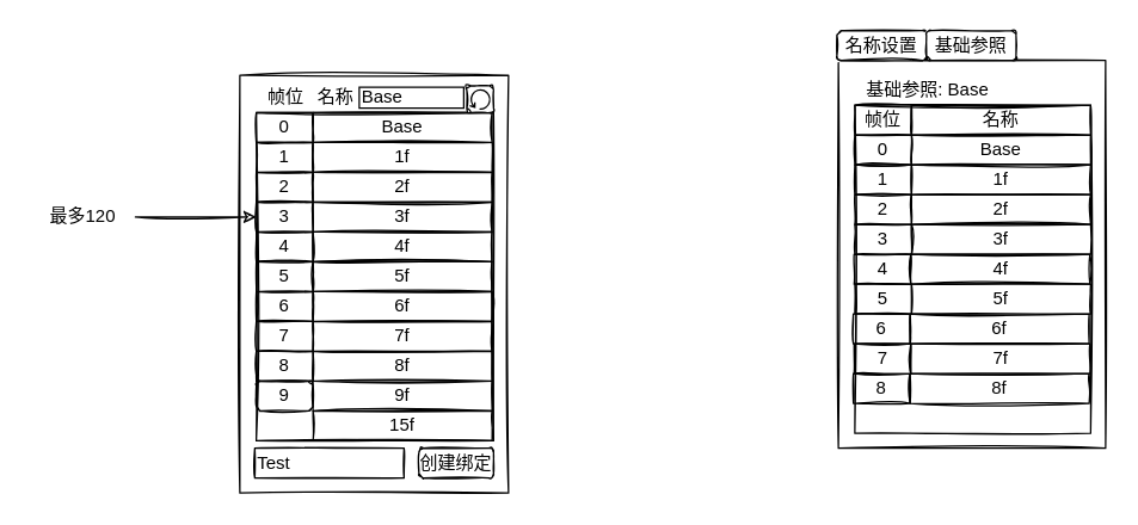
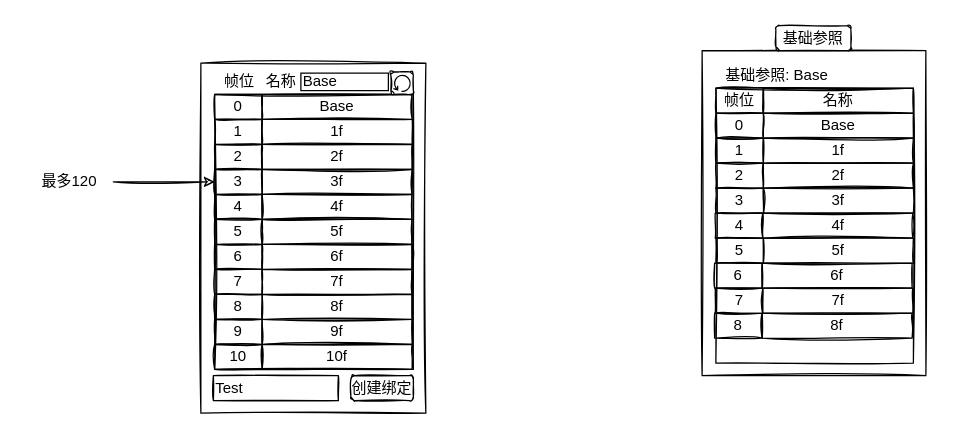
- <mxCell id="27" value="名称设置" style="rounded=1;whiteSpace=wrap;html=1;sketch=1;" vertex="1" parent="1"><mxGeometry x="560" y="20" width="60" height="20" as="geometry" /></mxCell>
- <mxCell id="22" value="9" style="whiteSpace=wrap;html=1;fillColor=none;sketch=1;rounded=1;" vertex="1" parent="1"><mxGeometry x="171" y="255" width="38" height="20" as="geometry" /></mxCell>
+ <mxCell id="22" value="9" style="rounded=0;whiteSpace=wrap;html=1;fillColor=none;sketch=1;" vertex="1" parent="1"><mxGeometry x="171" y="255" width="38" height="20" as="geometry" /></mxCell>
+ <mxCell id="24" value="10" style="rounded=0;whiteSpace=wrap;html=1;fillColor=none;sketch=1;" vertex="1" parent="1"><mxGeometry x="171" y="275" width="38" height="20" as="geometry" /></mxCell>
- <mxCell id="25" value="15f" style="rounded=0;whiteSpace=wrap;html=1;fillColor=none;sketch=1;" vertex="1" parent="1"><mxGeometry x="209" y="275" width="120" height="20" as="geometry" /></mxCell>
+ <mxCell id="25" value="10f" style="rounded=0;whiteSpace=wrap;html=1;fillColor=none;sketch=1;" vertex="1" parent="1"><mxGeometry x="209" y="275" width="120" height="20" as="geometry" /></mxCell>
